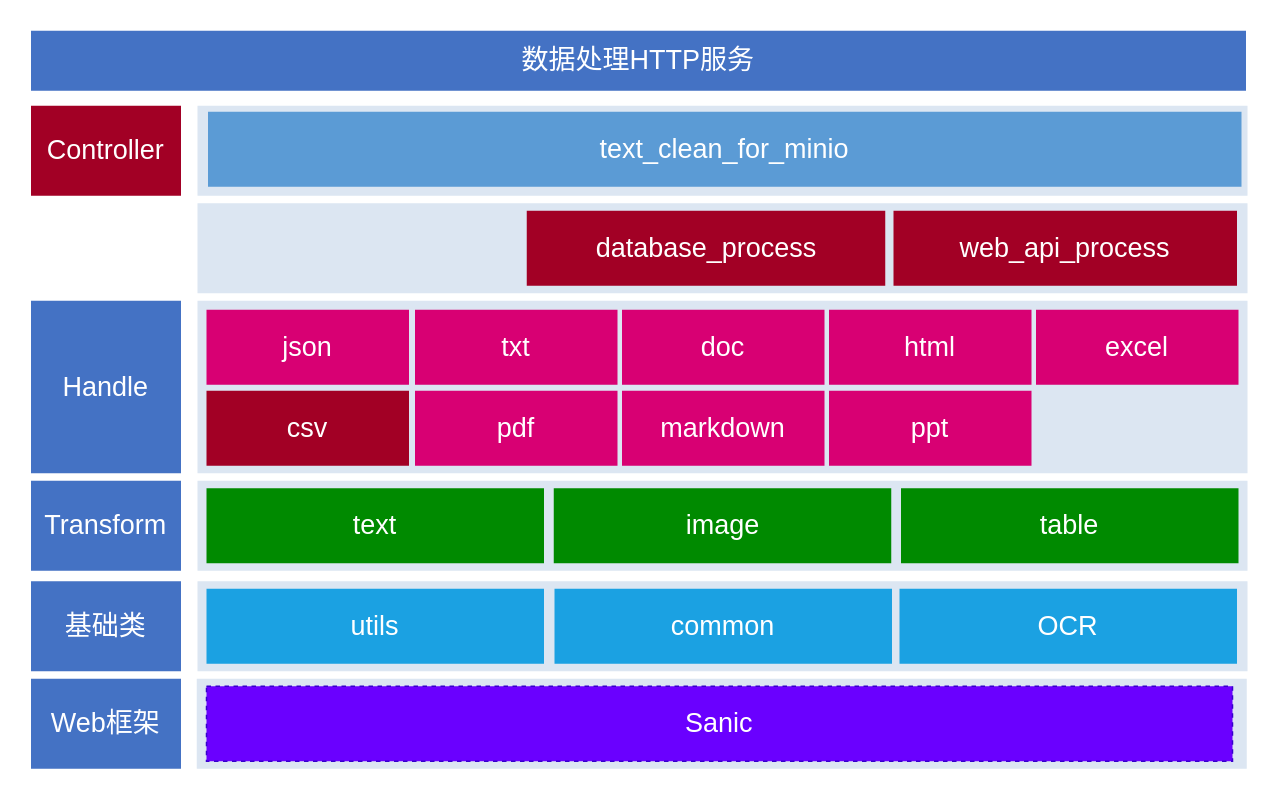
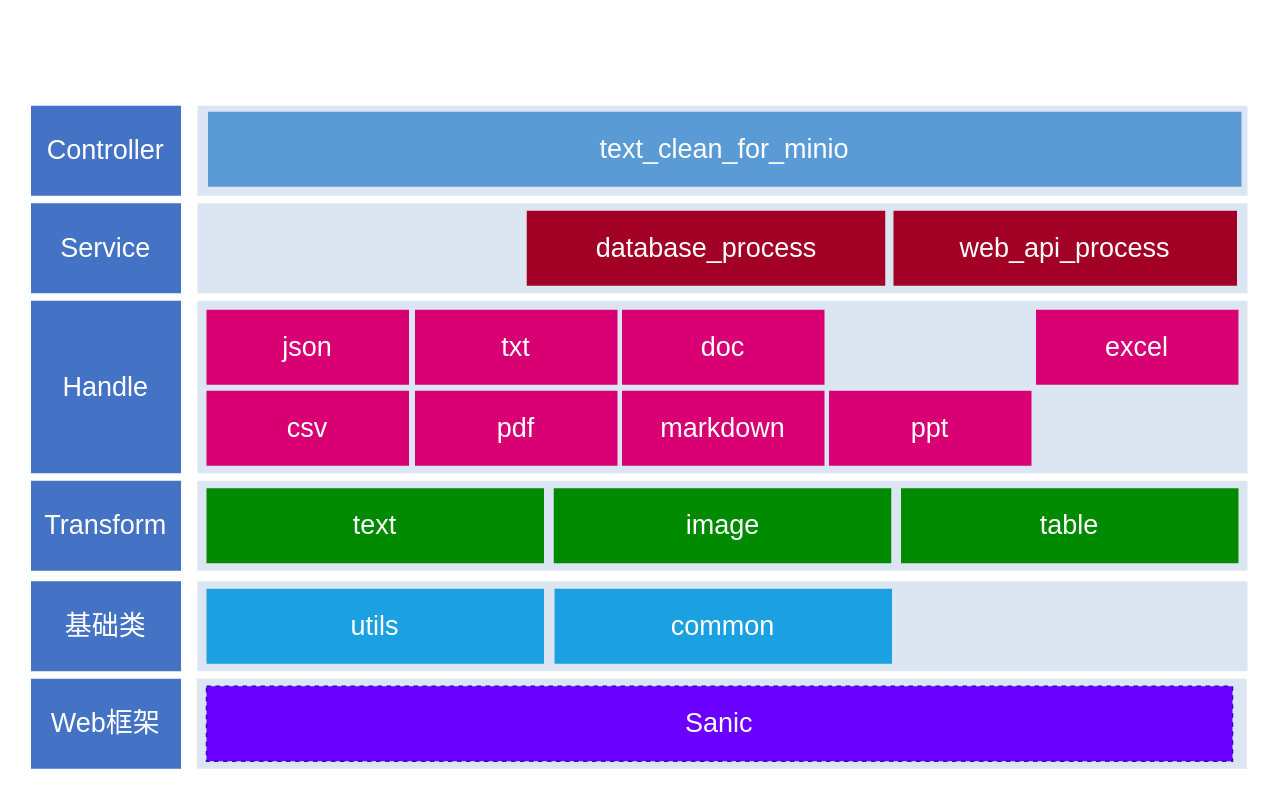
- <mxCell id="2" value="&lt;font style=&quot;font-size: 18px;&quot;&gt;数据处理HTTP服务&lt;/font&gt;" style="rounded=0;whiteSpace=wrap;html=1;fillColor=#4472c4;strokeColor=none;fontColor=#ffffff;" parent="1" vertex="1"><mxGeometry x="20" y="20" width="810" height="40" as="geometry" /></mxCell>
- <mxCell id="4" value="&lt;font color=&quot;#ffffff&quot; style=&quot;font-size: 18px;&quot;&gt;Controller&lt;/font&gt;" style="rounded=0;whiteSpace=wrap;html=1;fillColor=#a20025;strokeColor=none;" parent="1" vertex="1"><mxGeometry x="20" y="70" width="100" height="60" as="geometry" /></mxCell>
+ <mxCell id="4" value="&lt;font color=&quot;#ffffff&quot; style=&quot;font-size: 18px;&quot;&gt;Controller&lt;/font&gt;" style="rounded=0;whiteSpace=wrap;html=1;fillColor=#4472c4;strokeColor=none;" parent="1" vertex="1"><mxGeometry x="20" y="70" width="100" height="60" as="geometry" /></mxCell>
+ <mxCell id="5" value="&lt;font style=&quot;font-size: 18px;&quot;&gt;Service&lt;/font&gt;" style="rounded=0;whiteSpace=wrap;html=1;fillColor=#4472c4;fontColor=#FFFFFF;strokeColor=none;" parent="1" vertex="1"><mxGeometry x="20" y="135" width="100" height="60" as="geometry" /></mxCell>
- <mxCell id="20" value="&lt;span style=&quot;font-size: 18px;&quot;&gt;html&lt;/span&gt;" style="rounded=0;whiteSpace=wrap;html=1;fillColor=#d80073;fontColor=#ffffff;strokeColor=none;" vertex="1" parent="1"><mxGeometry x="552" y="206" width="135" height="50" as="geometry" /></mxCell>
- <mxCell id="15" value="&lt;span style=&quot;font-size: 18px;&quot;&gt;csv&lt;/span&gt;" style="rounded=0;whiteSpace=wrap;html=1;fillColor=#a20025;fontColor=#ffffff;strokeColor=none;" vertex="1" parent="1"><mxGeometry x="137" y="260" width="135" height="50" as="geometry" /></mxCell>
+ <mxCell id="15" value="&lt;span style=&quot;font-size: 18px;&quot;&gt;csv&lt;/span&gt;" style="rounded=0;whiteSpace=wrap;html=1;fillColor=#d80073;fontColor=#ffffff;strokeColor=none;" vertex="1" parent="1"><mxGeometry x="137" y="260" width="135" height="50" as="geometry" /></mxCell>
- <mxCell id="30" value="&lt;font style=&quot;font-size: 18px;&quot;&gt;OCR&lt;/font&gt;" style="rounded=0;whiteSpace=wrap;html=1;fillColor=#1ba1e2;fontColor=#ffffff;strokeColor=none;" vertex="1" parent="1"><mxGeometry x="599" y="392" width="225" height="50" as="geometry" /></mxCell>
